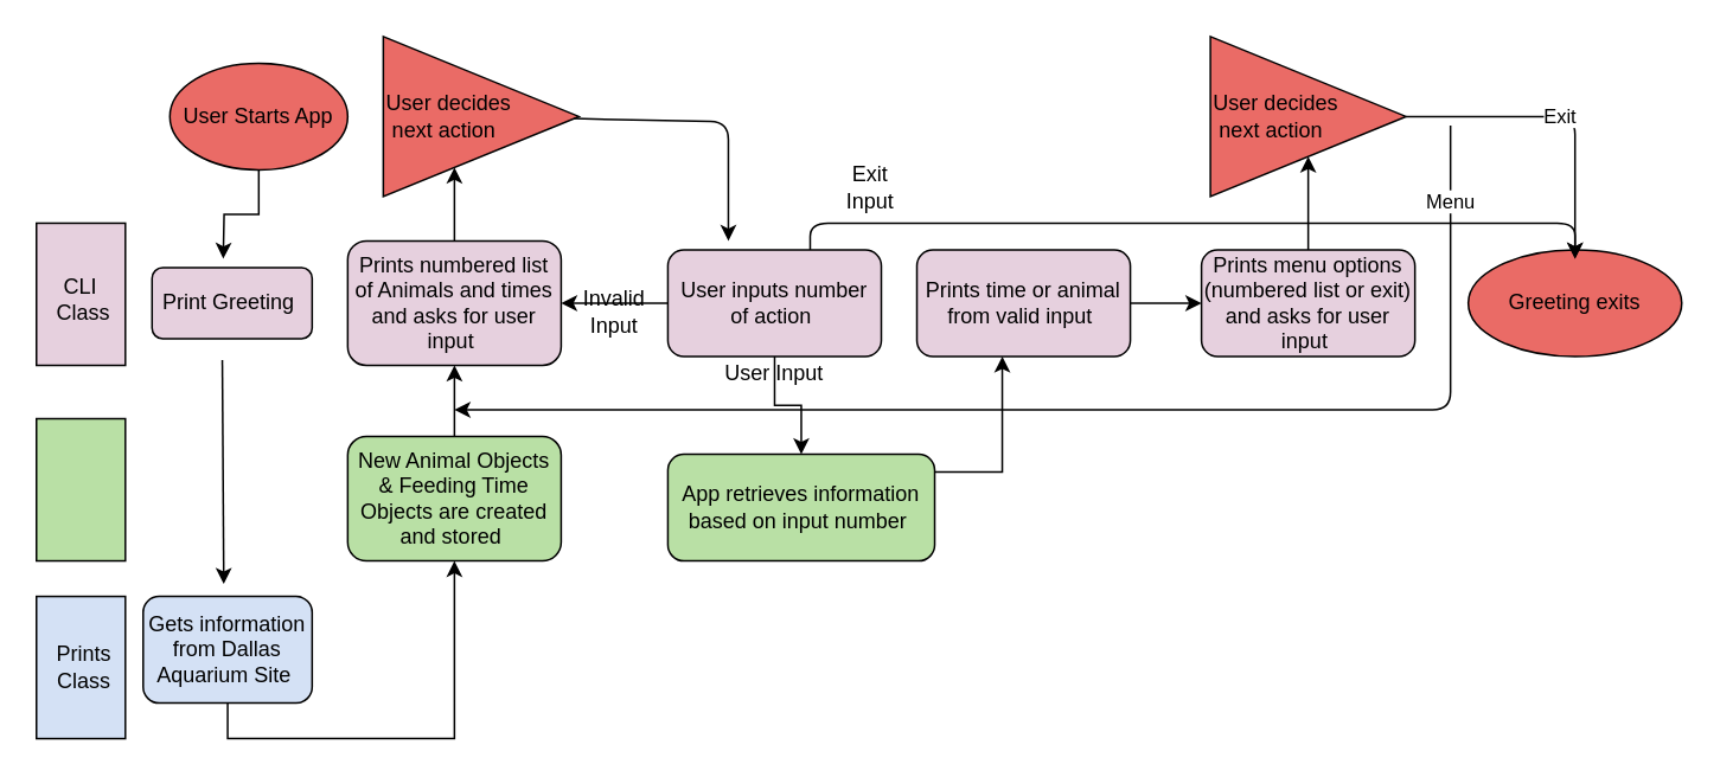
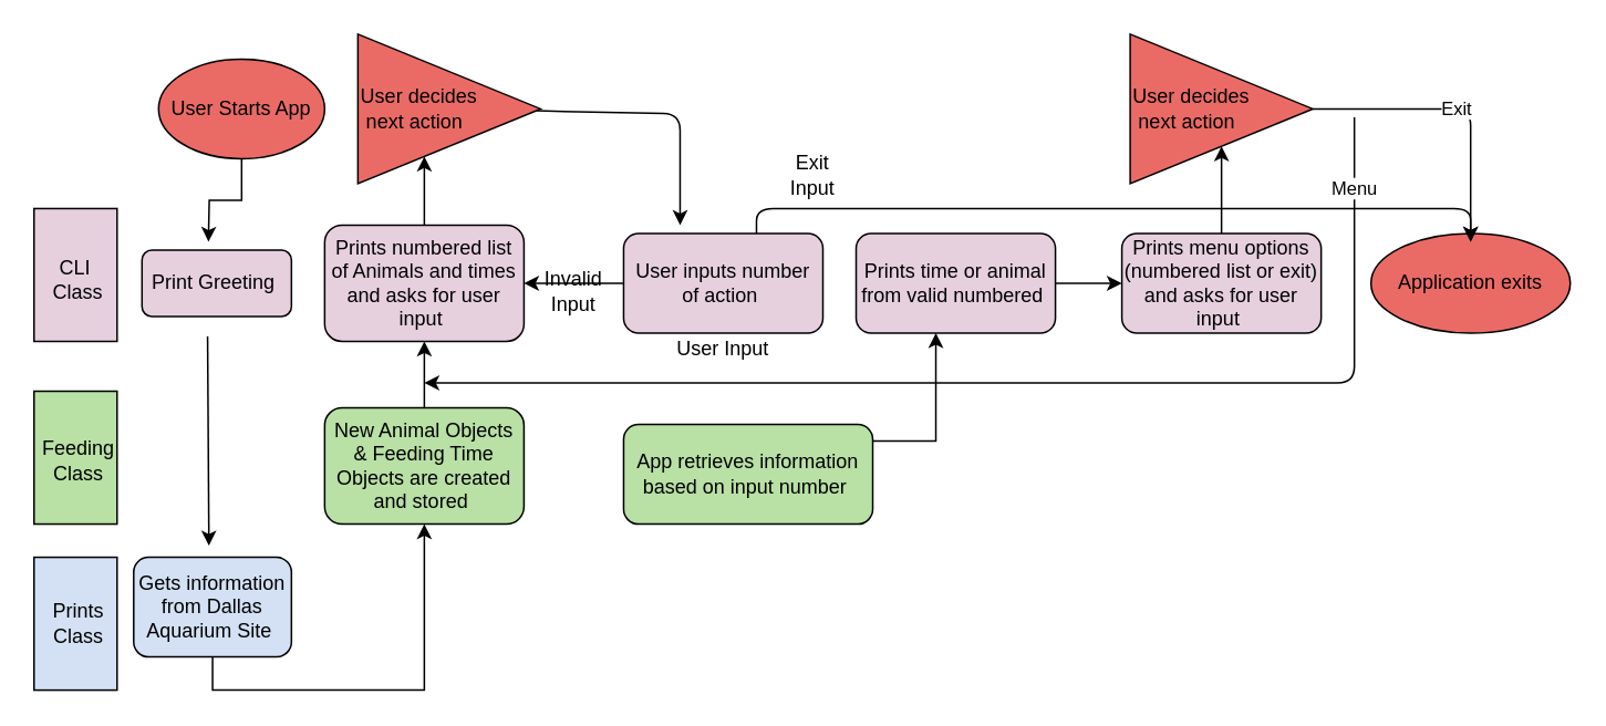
- <mxCell id="19" value="Prints time or animal from valid input&amp;nbsp;" style="rounded=1;whiteSpace=wrap;html=1;fillColor=#E6D0DE;" vertex="1" parent="1"><mxGeometry x="515" y="140" width="120" height="60" as="geometry" /></mxCell>
+ <mxCell id="19" value="Prints time or animal from valid numbered&amp;nbsp;" style="rounded=1;whiteSpace=wrap;html=1;fillColor=#E6D0DE;" vertex="1" parent="1"><mxGeometry x="515" y="140" width="120" height="60" as="geometry" /></mxCell>
- <mxCell id="22" value="Greeting exits" style="ellipse;whiteSpace=wrap;html=1;fontFamily=Helvetica;fontSize=12;fontColor=#000000;align=center;strokeColor=#000000;fillColor=#EA6B66;" vertex="1" parent="1"><mxGeometry x="825" y="140" width="120" height="60" as="geometry" /></mxCell>
+ <mxCell id="22" value="Application exits" style="ellipse;whiteSpace=wrap;html=1;fontFamily=Helvetica;fontSize=12;fontColor=#000000;align=center;strokeColor=#000000;fillColor=#EA6B66;" vertex="1" parent="1"><mxGeometry x="825" y="140" width="120" height="60" as="geometry" /></mxCell>
- <mxCell id="14" value="" style="edgeStyle=orthogonalEdgeStyle;rounded=0;orthogonalLoop=1;jettySize=auto;html=1;" edge="1" parent="1" source="15" target="17"><mxGeometry relative="1" as="geometry" /></mxCell>
+ <mxCell id="36" value="Feeding Class" style="text;html=1;strokeColor=none;fillColor=none;align=center;verticalAlign=middle;whiteSpace=wrap;rounded=0;" vertex="1" parent="1"><mxGeometry x="27" y="267" width="40" height="20" as="geometry" /></mxCell>
